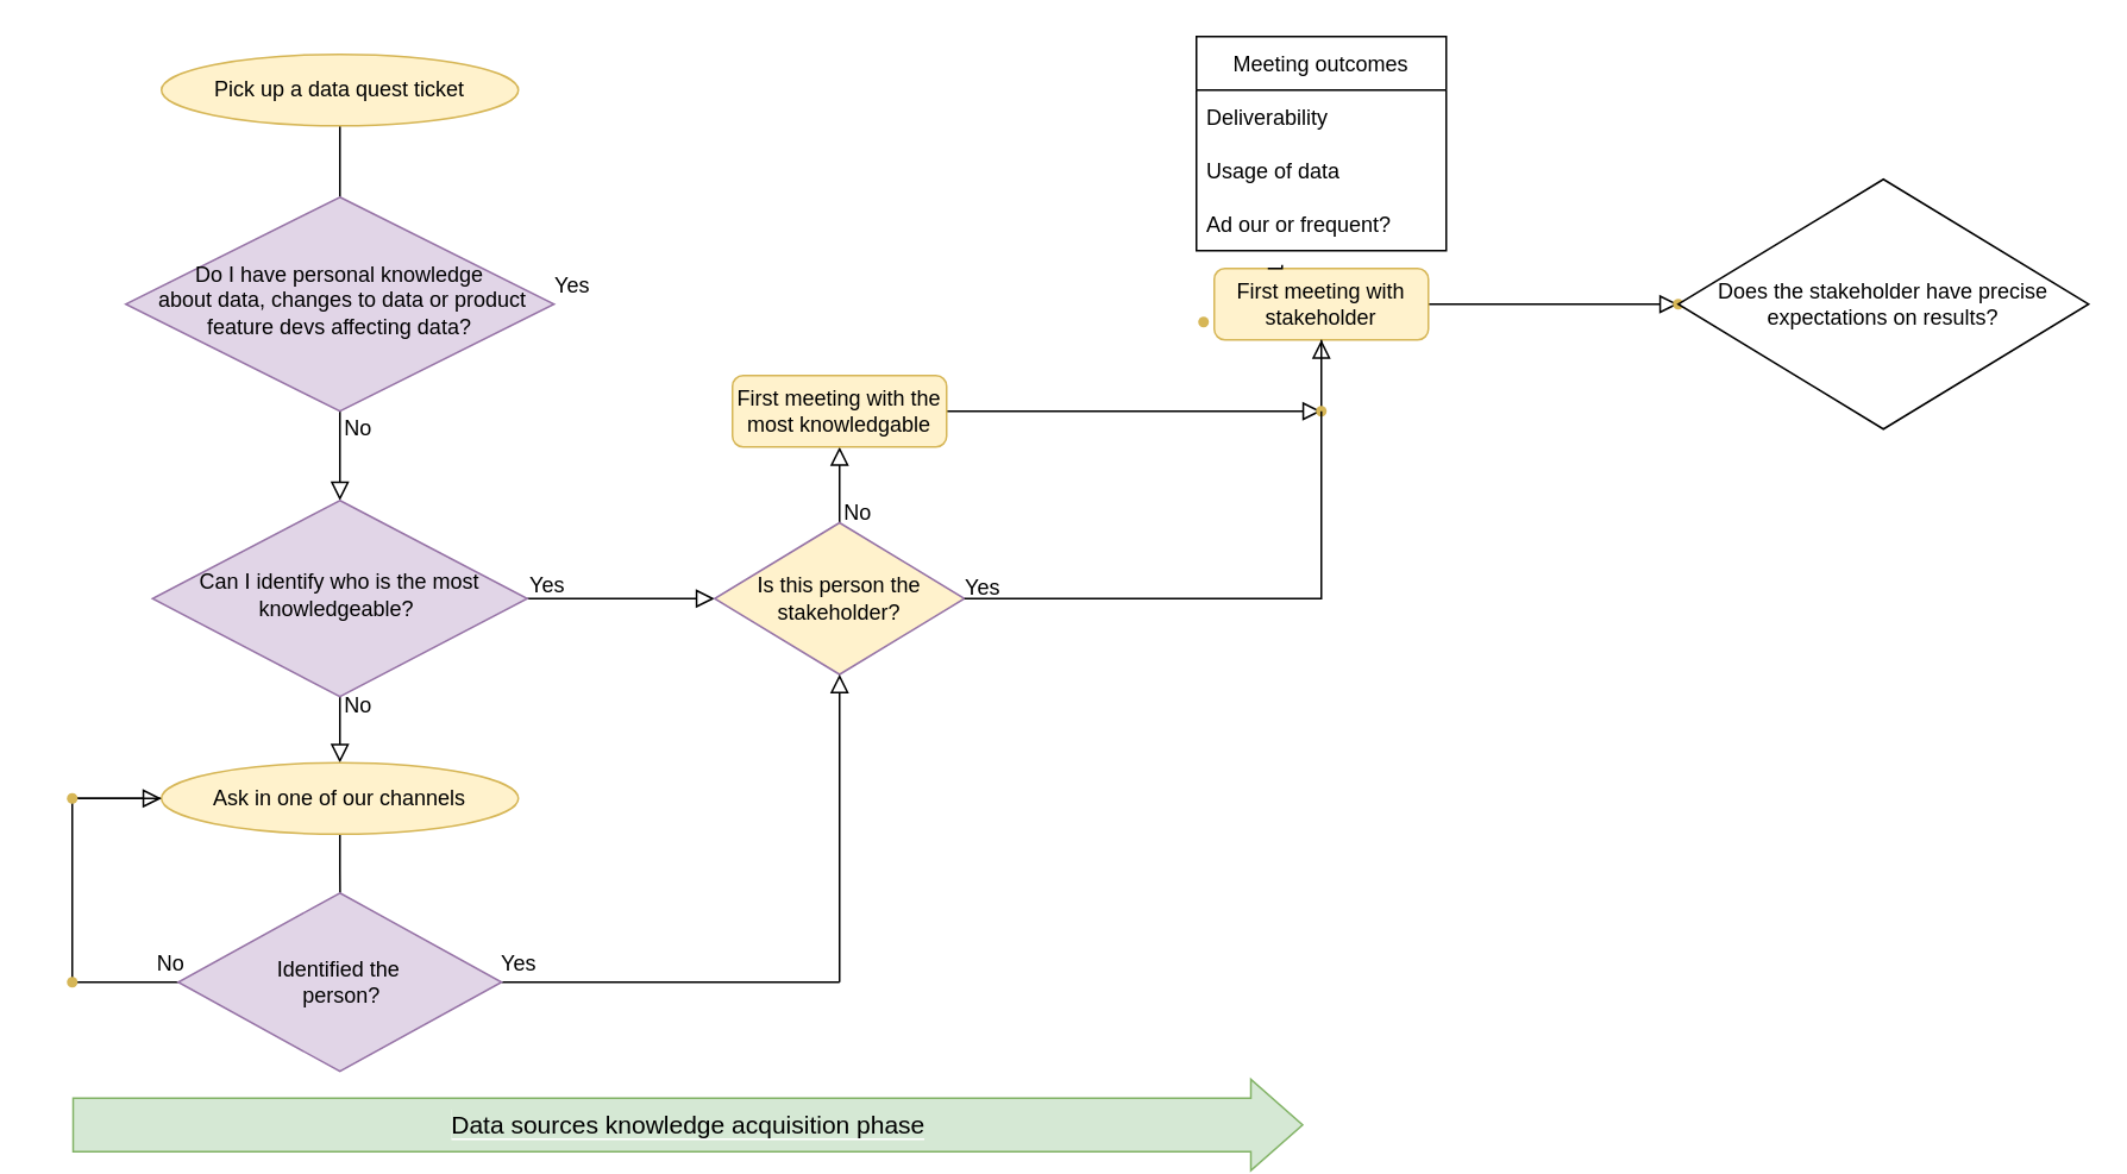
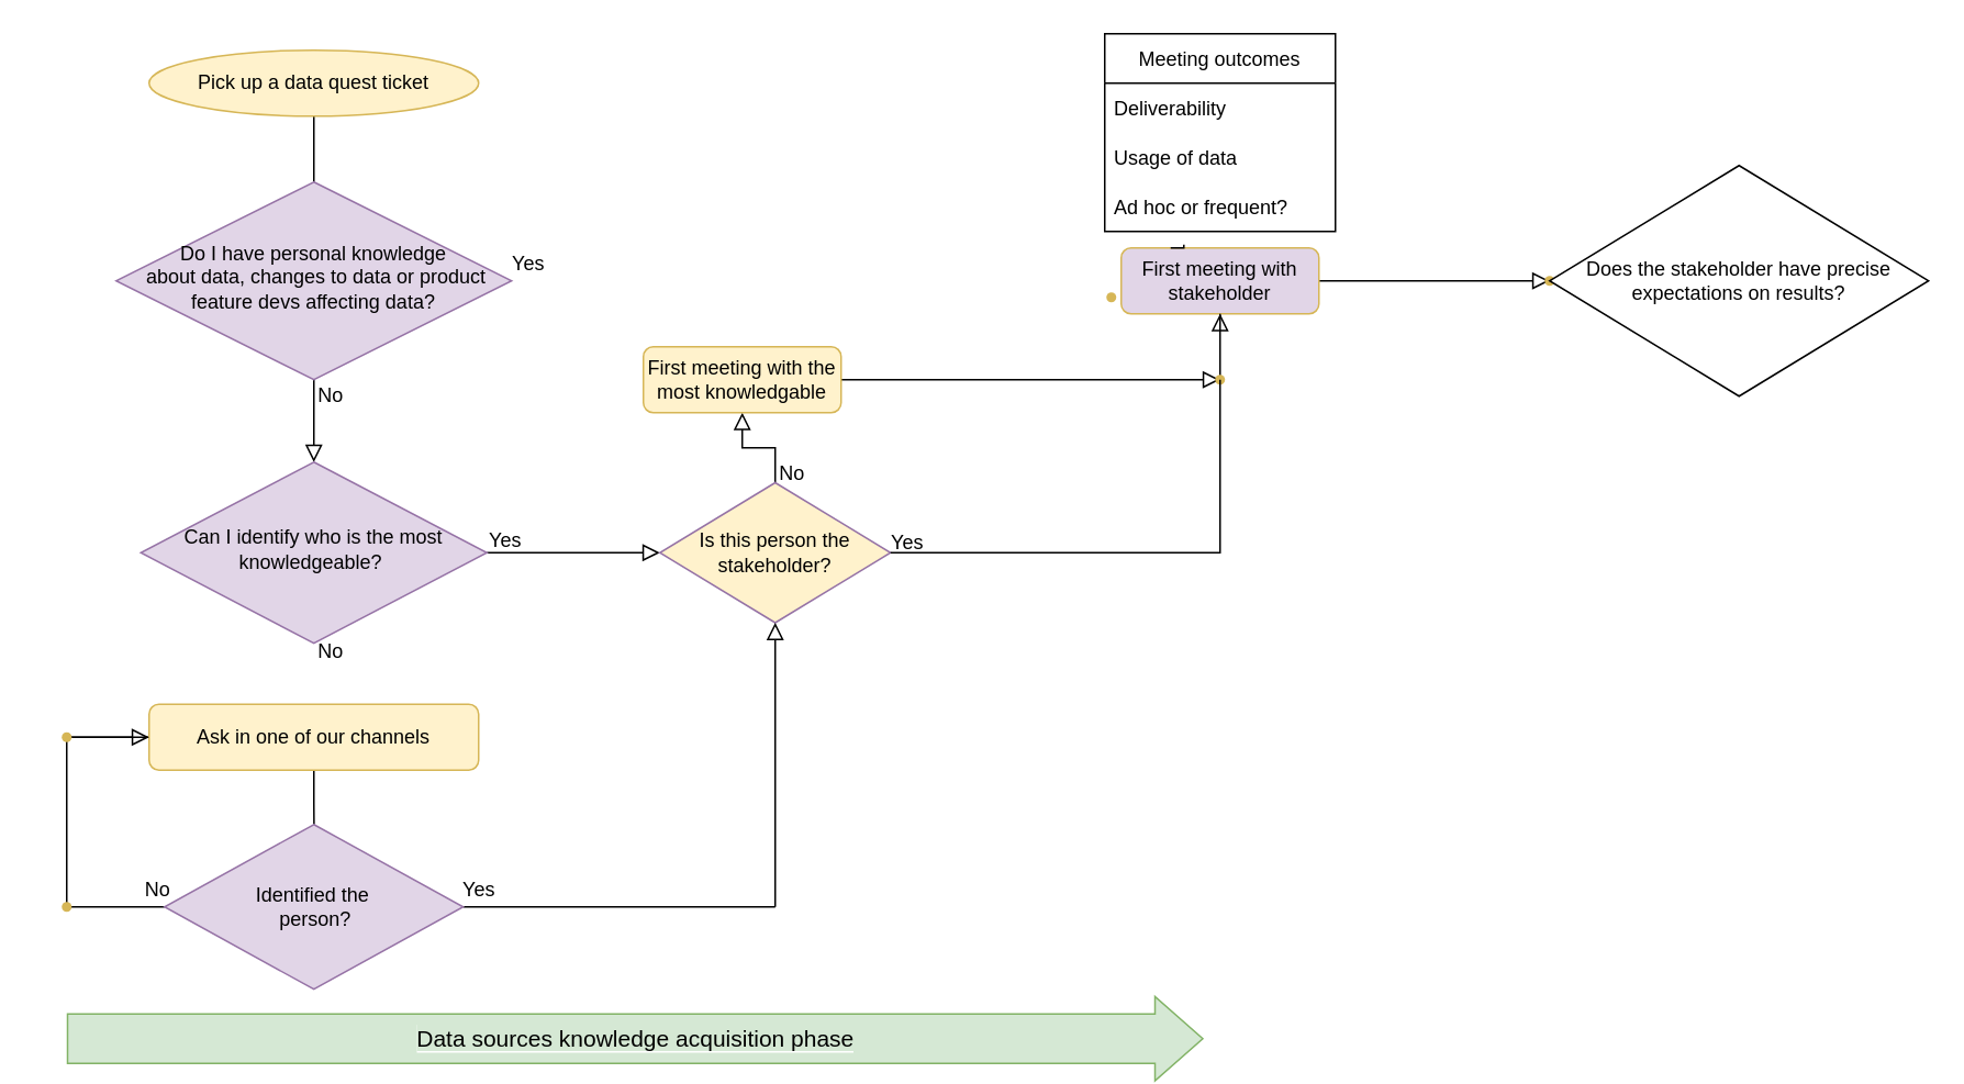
- <mxCell id="46" value="Ad our or frequent?" style="text;strokeColor=none;fillColor=none;align=left;verticalAlign=middle;spacingLeft=4;spacingRight=4;overflow=hidden;points=[[0,0.5],[1,0.5]];portConstraint=eastwest;rotatable=0;" vertex="1" parent="43"><mxGeometry y="90" width="140" height="30" as="geometry" /></mxCell>
+ <mxCell id="46" value="Ad hoc or frequent?" style="text;strokeColor=none;fillColor=none;align=left;verticalAlign=middle;spacingLeft=4;spacingRight=4;overflow=hidden;points=[[0,0.5],[1,0.5]];portConstraint=eastwest;rotatable=0;" vertex="1" parent="43"><mxGeometry y="90" width="140" height="30" as="geometry" /></mxCell>
- <mxCell id="7" value="First meeting with stakeholder" style="rounded=1;whiteSpace=wrap;html=1;fontSize=12;glass=0;strokeWidth=1;shadow=0;fillColor=#fff2cc;strokeColor=#d6b656;" parent="1" vertex="1"><mxGeometry x="680" y="150" width="120" height="40" as="geometry" /></mxCell>
+ <mxCell id="7" value="First meeting with stakeholder" style="rounded=1;whiteSpace=wrap;html=1;fontSize=12;glass=0;strokeWidth=1;shadow=0;fillColor=#e1d5e7;strokeColor=#d6b656;" parent="1" vertex="1"><mxGeometry x="680" y="150" width="120" height="40" as="geometry" /></mxCell>
- <mxCell id="32" value="First meeting with the most knowledgable" style="rounded=1;whiteSpace=wrap;html=1;fontSize=12;glass=0;strokeWidth=1;shadow=0;fillColor=#fff2cc;strokeColor=#d6b656;" vertex="1" parent="1"><mxGeometry x="410" y="210" width="120" height="40" as="geometry" /></mxCell>
+ <mxCell id="32" value="First meeting with the most knowledgable" style="rounded=1;whiteSpace=wrap;html=1;fontSize=12;glass=0;strokeWidth=1;shadow=0;fillColor=#fff2cc;strokeColor=#d6b656;" vertex="1" parent="1"><mxGeometry x="390" y="210" width="120" height="40" as="geometry" /></mxCell>
- <mxCell id="8" value="" style="rounded=0;html=1;jettySize=auto;orthogonalLoop=1;fontSize=11;endArrow=block;endFill=0;endSize=8;strokeWidth=1;shadow=0;labelBackgroundColor=none;edgeStyle=orthogonalEdgeStyle;fillColor=none;" parent="1" source="10" target="13" edge="1"><mxGeometry x="0.333" y="20" relative="1" as="geometry"><mxPoint as="offset" /></mxGeometry></mxCell>
- <mxCell id="13" value="Ask in one of our channels" style="ellipse;whiteSpace=wrap;html=1;fontSize=12;glass=0;strokeWidth=1;shadow=0;fillColor=#fff2cc;strokeColor=#d6b656;" parent="1" vertex="1"><mxGeometry x="90" y="427" width="200" height="40" as="geometry" /></mxCell>
+ <mxCell id="13" value="Ask in one of our channels" style="rounded=1;whiteSpace=wrap;html=1;fontSize=12;glass=0;strokeWidth=1;shadow=0;fillColor=#fff2cc;strokeColor=#d6b656;" parent="1" vertex="1"><mxGeometry x="90" y="427" width="200" height="40" as="geometry" /></mxCell>
